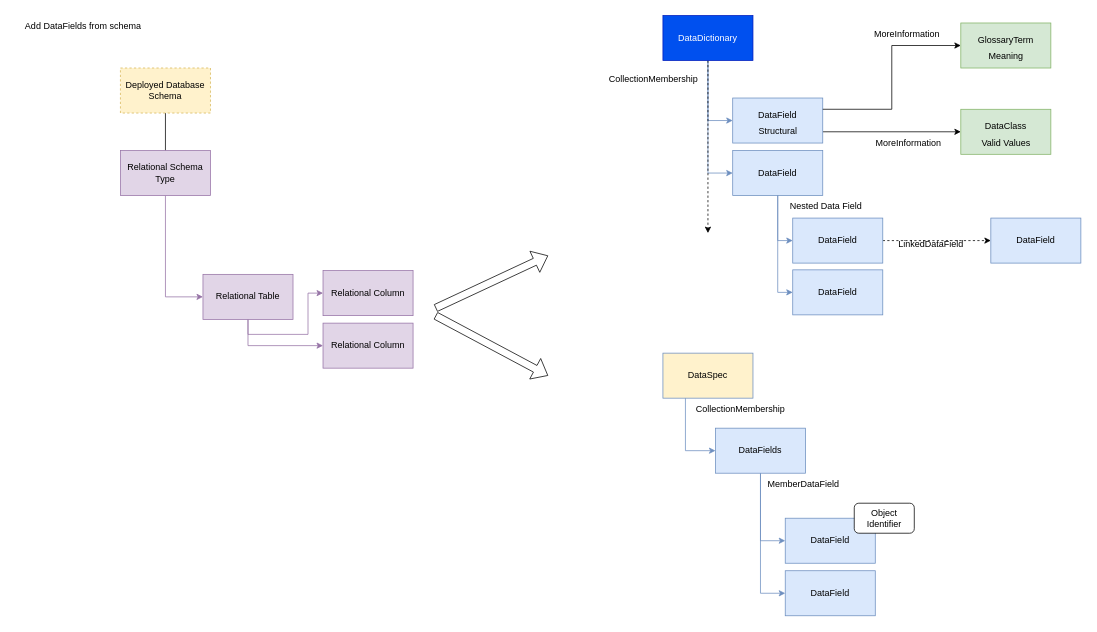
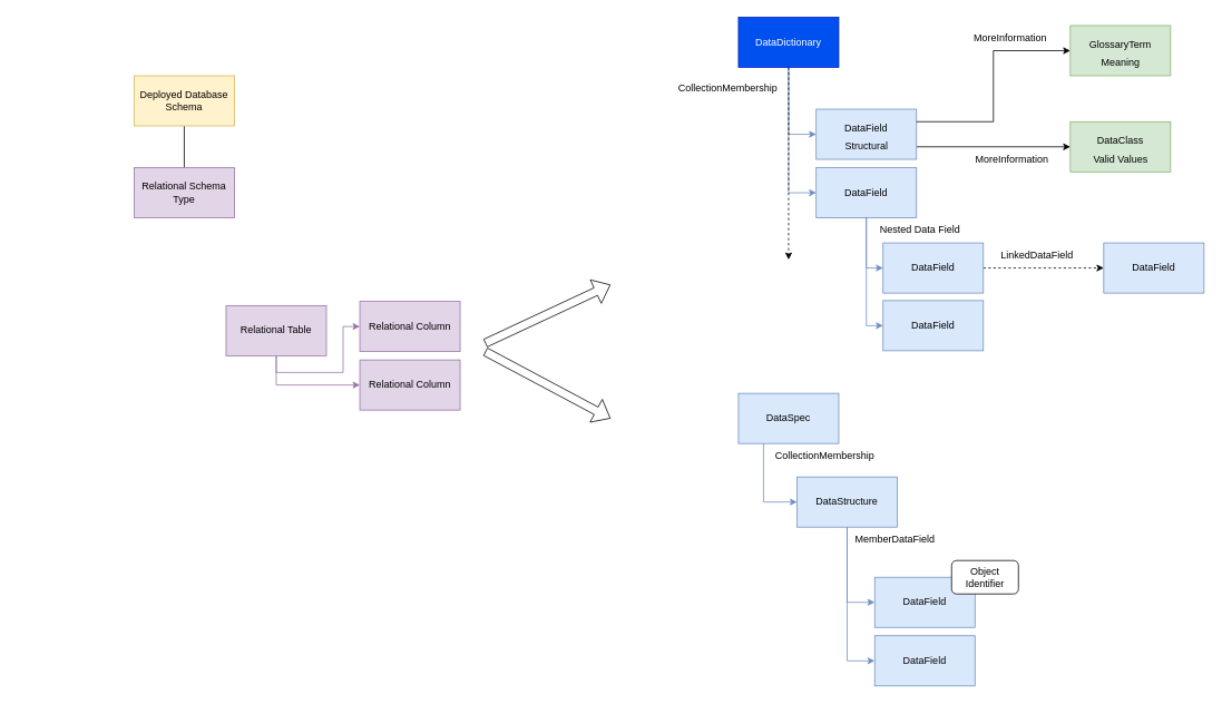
- <mxCell id="4" value="Add DataFields from schema" style="text;html=1;align=center;verticalAlign=middle;resizable=0;points=[];autosize=1;strokeColor=none;fillColor=none;" parent="1" vertex="1"><mxGeometry x="20" y="20" width="180" height="30" as="geometry" /></mxCell>
- <mxCell id="3" value="Deployed Database Schema" style="rounded=0;whiteSpace=wrap;html=1;fillColor=#fff2cc;strokeColor=#d6b656;dashed=1;" parent="1" vertex="1"><mxGeometry x="160" y="90" width="120" height="60" as="geometry" /></mxCell>
+ <mxCell id="3" value="Deployed Database Schema" style="rounded=0;whiteSpace=wrap;html=1;fillColor=#fff2cc;strokeColor=#d6b656;" parent="1" vertex="1"><mxGeometry x="160" y="90" width="120" height="60" as="geometry" /></mxCell>
- <mxCell id="37" value="LinkedDataField" style="text;html=1;align=center;verticalAlign=middle;resizable=0;points=[];autosize=1;strokeColor=none;fillColor=none;" parent="1" vertex="1"><mxGeometry x="1185" y="310" width="110" height="30" as="geometry" /></mxCell>
+ <mxCell id="37" value="LinkedDataField" style="text;html=1;align=center;verticalAlign=middle;resizable=0;points=[];autosize=1;strokeColor=none;fillColor=none;" parent="1" vertex="1"><mxGeometry x="1185" y="290" width="110" height="30" as="geometry" /></mxCell>
- <mxCell id="5" style="edgeStyle=orthogonalEdgeStyle;rounded=0;orthogonalLoop=1;jettySize=auto;html=1;entryX=0;entryY=0.5;entryDx=0;entryDy=0;fillColor=#e1d5e7;strokeColor=#9673a6;" parent="1" source="6" target="11" edge="1"><mxGeometry relative="1" as="geometry" /></mxCell>
- <mxCell id="25" value="DataSpec" style="rounded=0;whiteSpace=wrap;html=1;fillColor=#fff2cc;strokeColor=#6c8ebf;" parent="1" vertex="1"><mxGeometry x="883" y="470" width="120" height="60" as="geometry" /></mxCell>
+ <mxCell id="25" value="DataSpec" style="rounded=0;whiteSpace=wrap;html=1;fillColor=#dae8fc;strokeColor=#6c8ebf;" parent="1" vertex="1"><mxGeometry x="883" y="470" width="120" height="60" as="geometry" /></mxCell>
- <mxCell id="23" value="DataFields" style="rounded=0;whiteSpace=wrap;html=1;fillColor=#dae8fc;strokeColor=#6c8ebf;" parent="1" vertex="1"><mxGeometry x="953" y="570" width="120" height="60" as="geometry" /></mxCell>
+ <mxCell id="23" value="DataStructure" style="rounded=0;whiteSpace=wrap;html=1;fillColor=#dae8fc;strokeColor=#6c8ebf;" parent="1" vertex="1"><mxGeometry x="953" y="570" width="120" height="60" as="geometry" /></mxCell>
